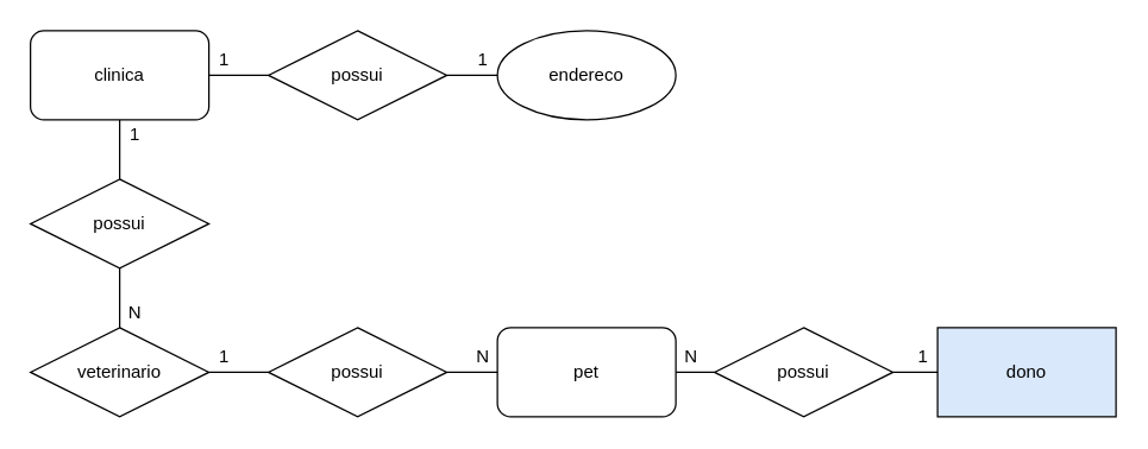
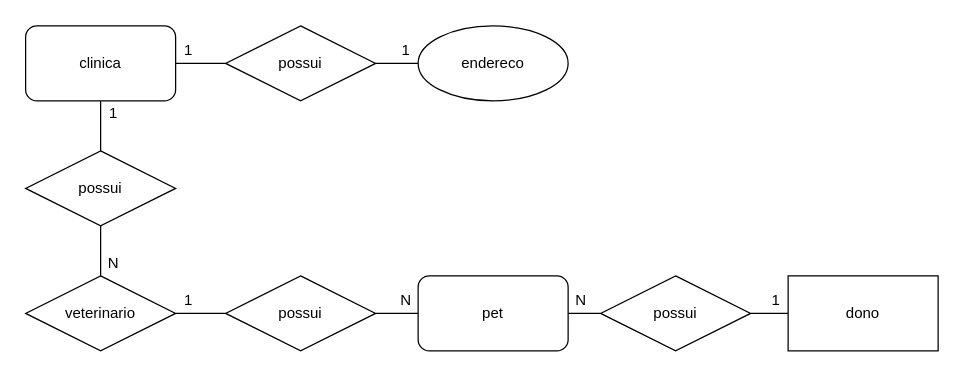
- <mxCell id="12" value="dono" style="rounded=0;whiteSpace=wrap;html=1;fillColor=#dae8fc;" vertex="1" parent="1"><mxGeometry x="630" y="220" width="120" height="60" as="geometry" /></mxCell>
+ <mxCell id="12" value="dono" style="rounded=0;whiteSpace=wrap;html=1;" vertex="1" parent="1"><mxGeometry x="630" y="220" width="120" height="60" as="geometry" /></mxCell>
